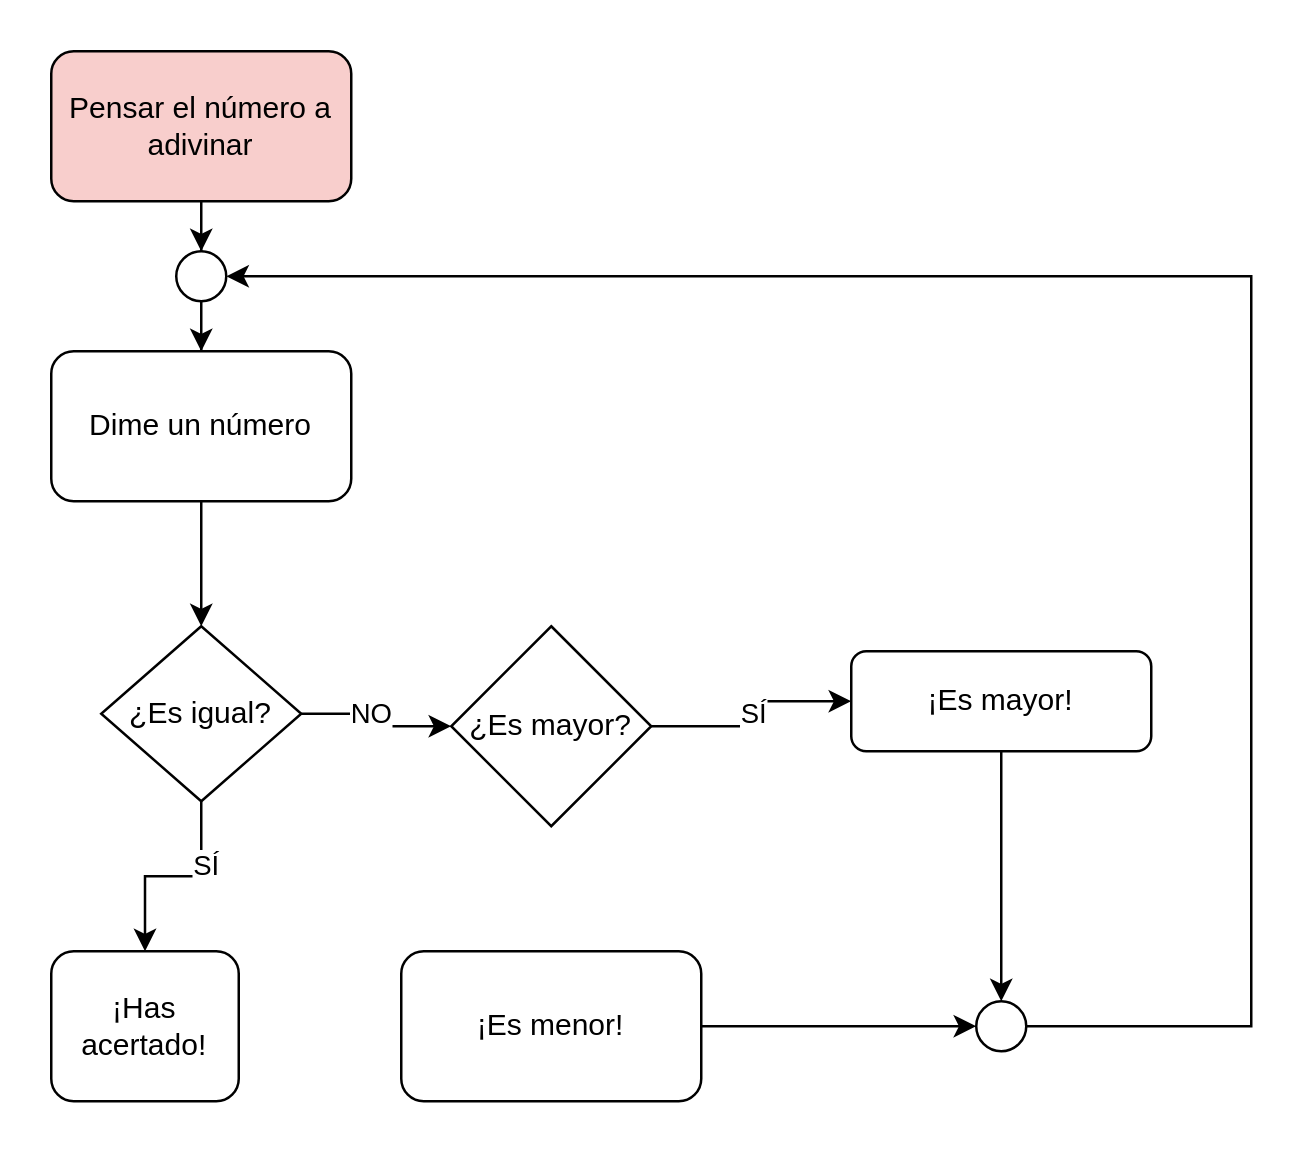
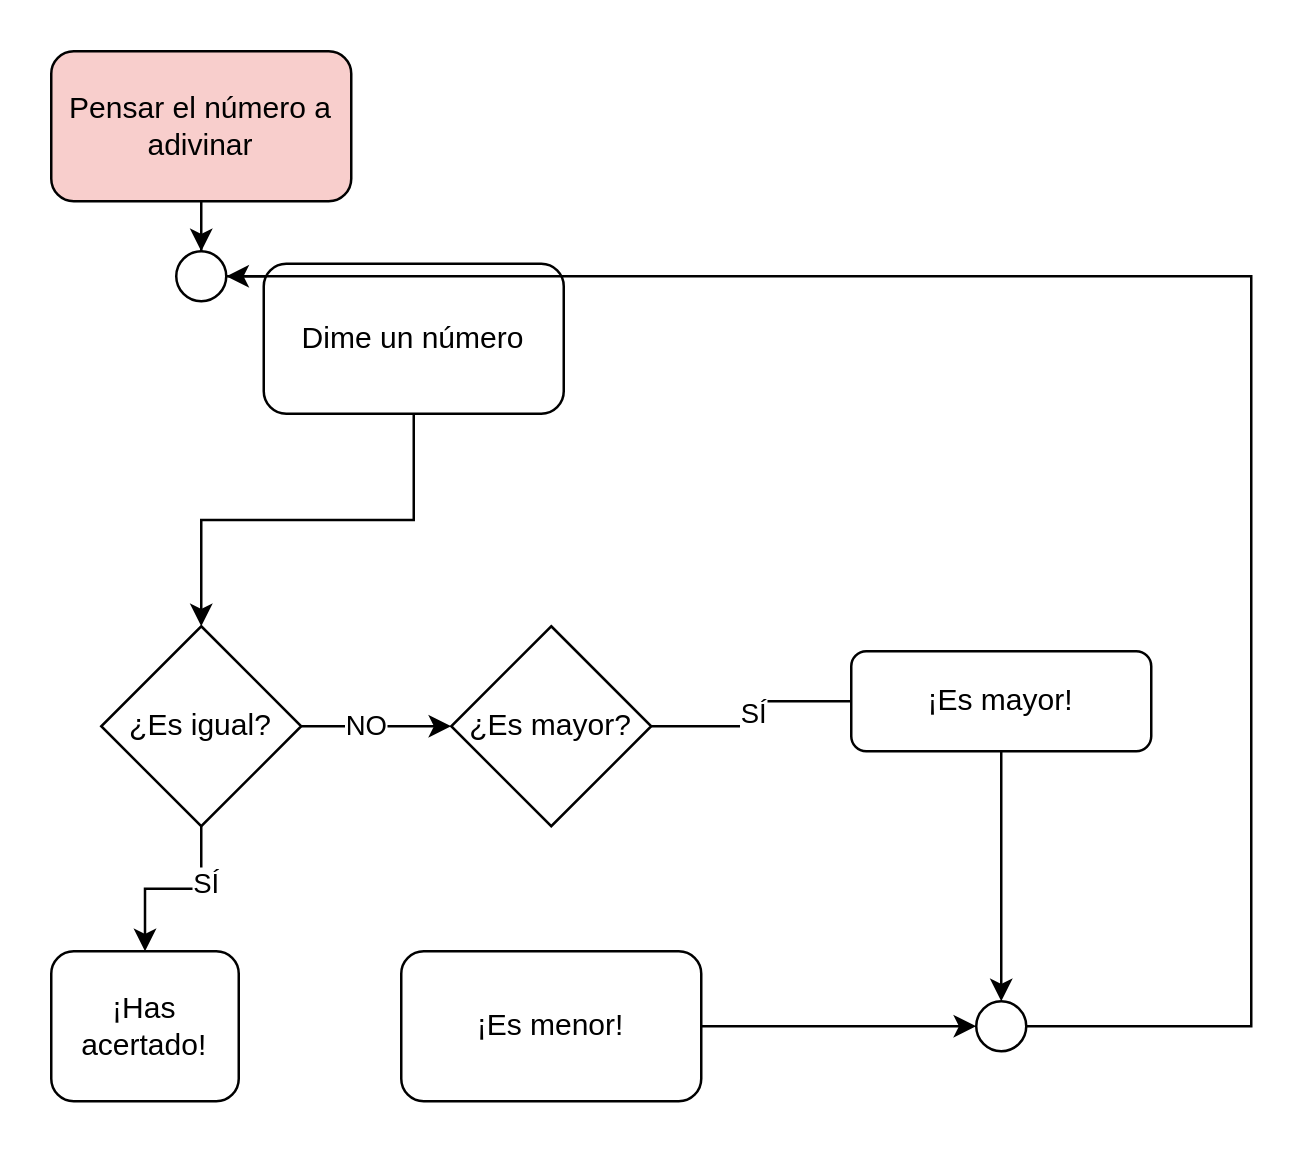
- <mxCell id="4" value="Dime un número" style="rounded=1;whiteSpace=wrap;html=1;" vertex="1" parent="1"><mxGeometry x="20" y="140" width="120" height="60" as="geometry" /></mxCell>
+ <mxCell id="4" value="Dime un número" style="rounded=1;whiteSpace=wrap;html=1;" vertex="1" parent="1"><mxGeometry x="105" y="105" width="120" height="60" as="geometry" /></mxCell>
- <mxCell id="11" value="" style="edgeStyle=orthogonalEdgeStyle;rounded=0;orthogonalLoop=1;jettySize=auto;html=1;" edge="1" parent="1" source="13" target="15"><mxGeometry relative="1" as="geometry" /></mxCell>
+ <mxCell id="11" value="" style="edgeStyle=orthogonalEdgeStyle;rounded=0;orthogonalLoop=1;jettySize=auto;html=1;endArrow=none;" edge="1" parent="1" source="13" target="15"><mxGeometry relative="1" as="geometry" /></mxCell>
- <mxCell id="9" value="¿Es igual?" style="rhombus;whiteSpace=wrap;html=1;" vertex="1" parent="1"><mxGeometry x="40" y="250" width="80" height="70" as="geometry" /></mxCell>
+ <mxCell id="9" value="¿Es igual?" style="rhombus;whiteSpace=wrap;html=1;" vertex="1" parent="1"><mxGeometry x="40" y="250" width="80" height="80" as="geometry" /></mxCell>
